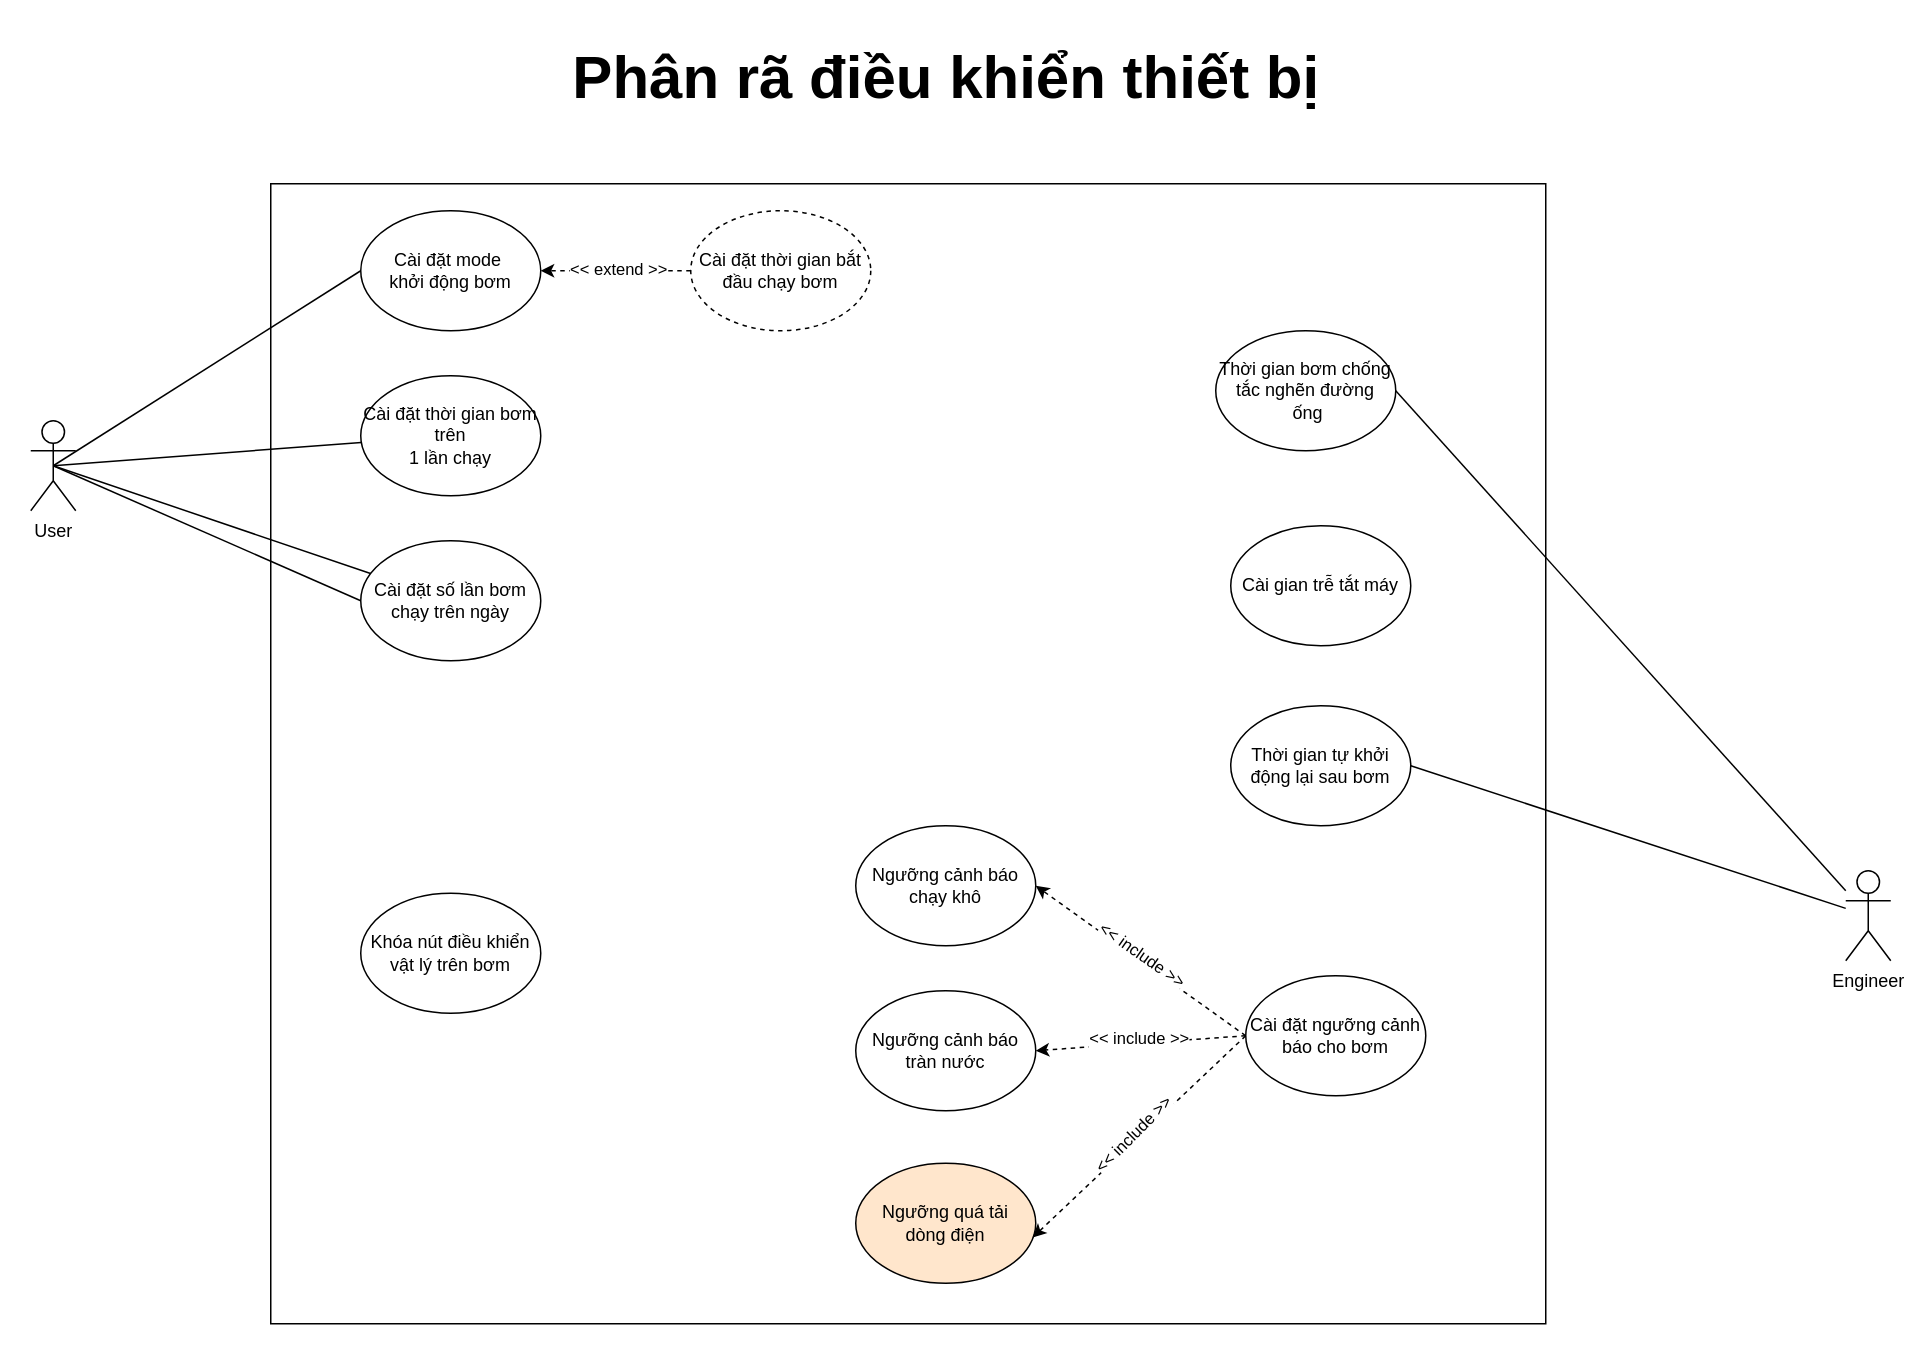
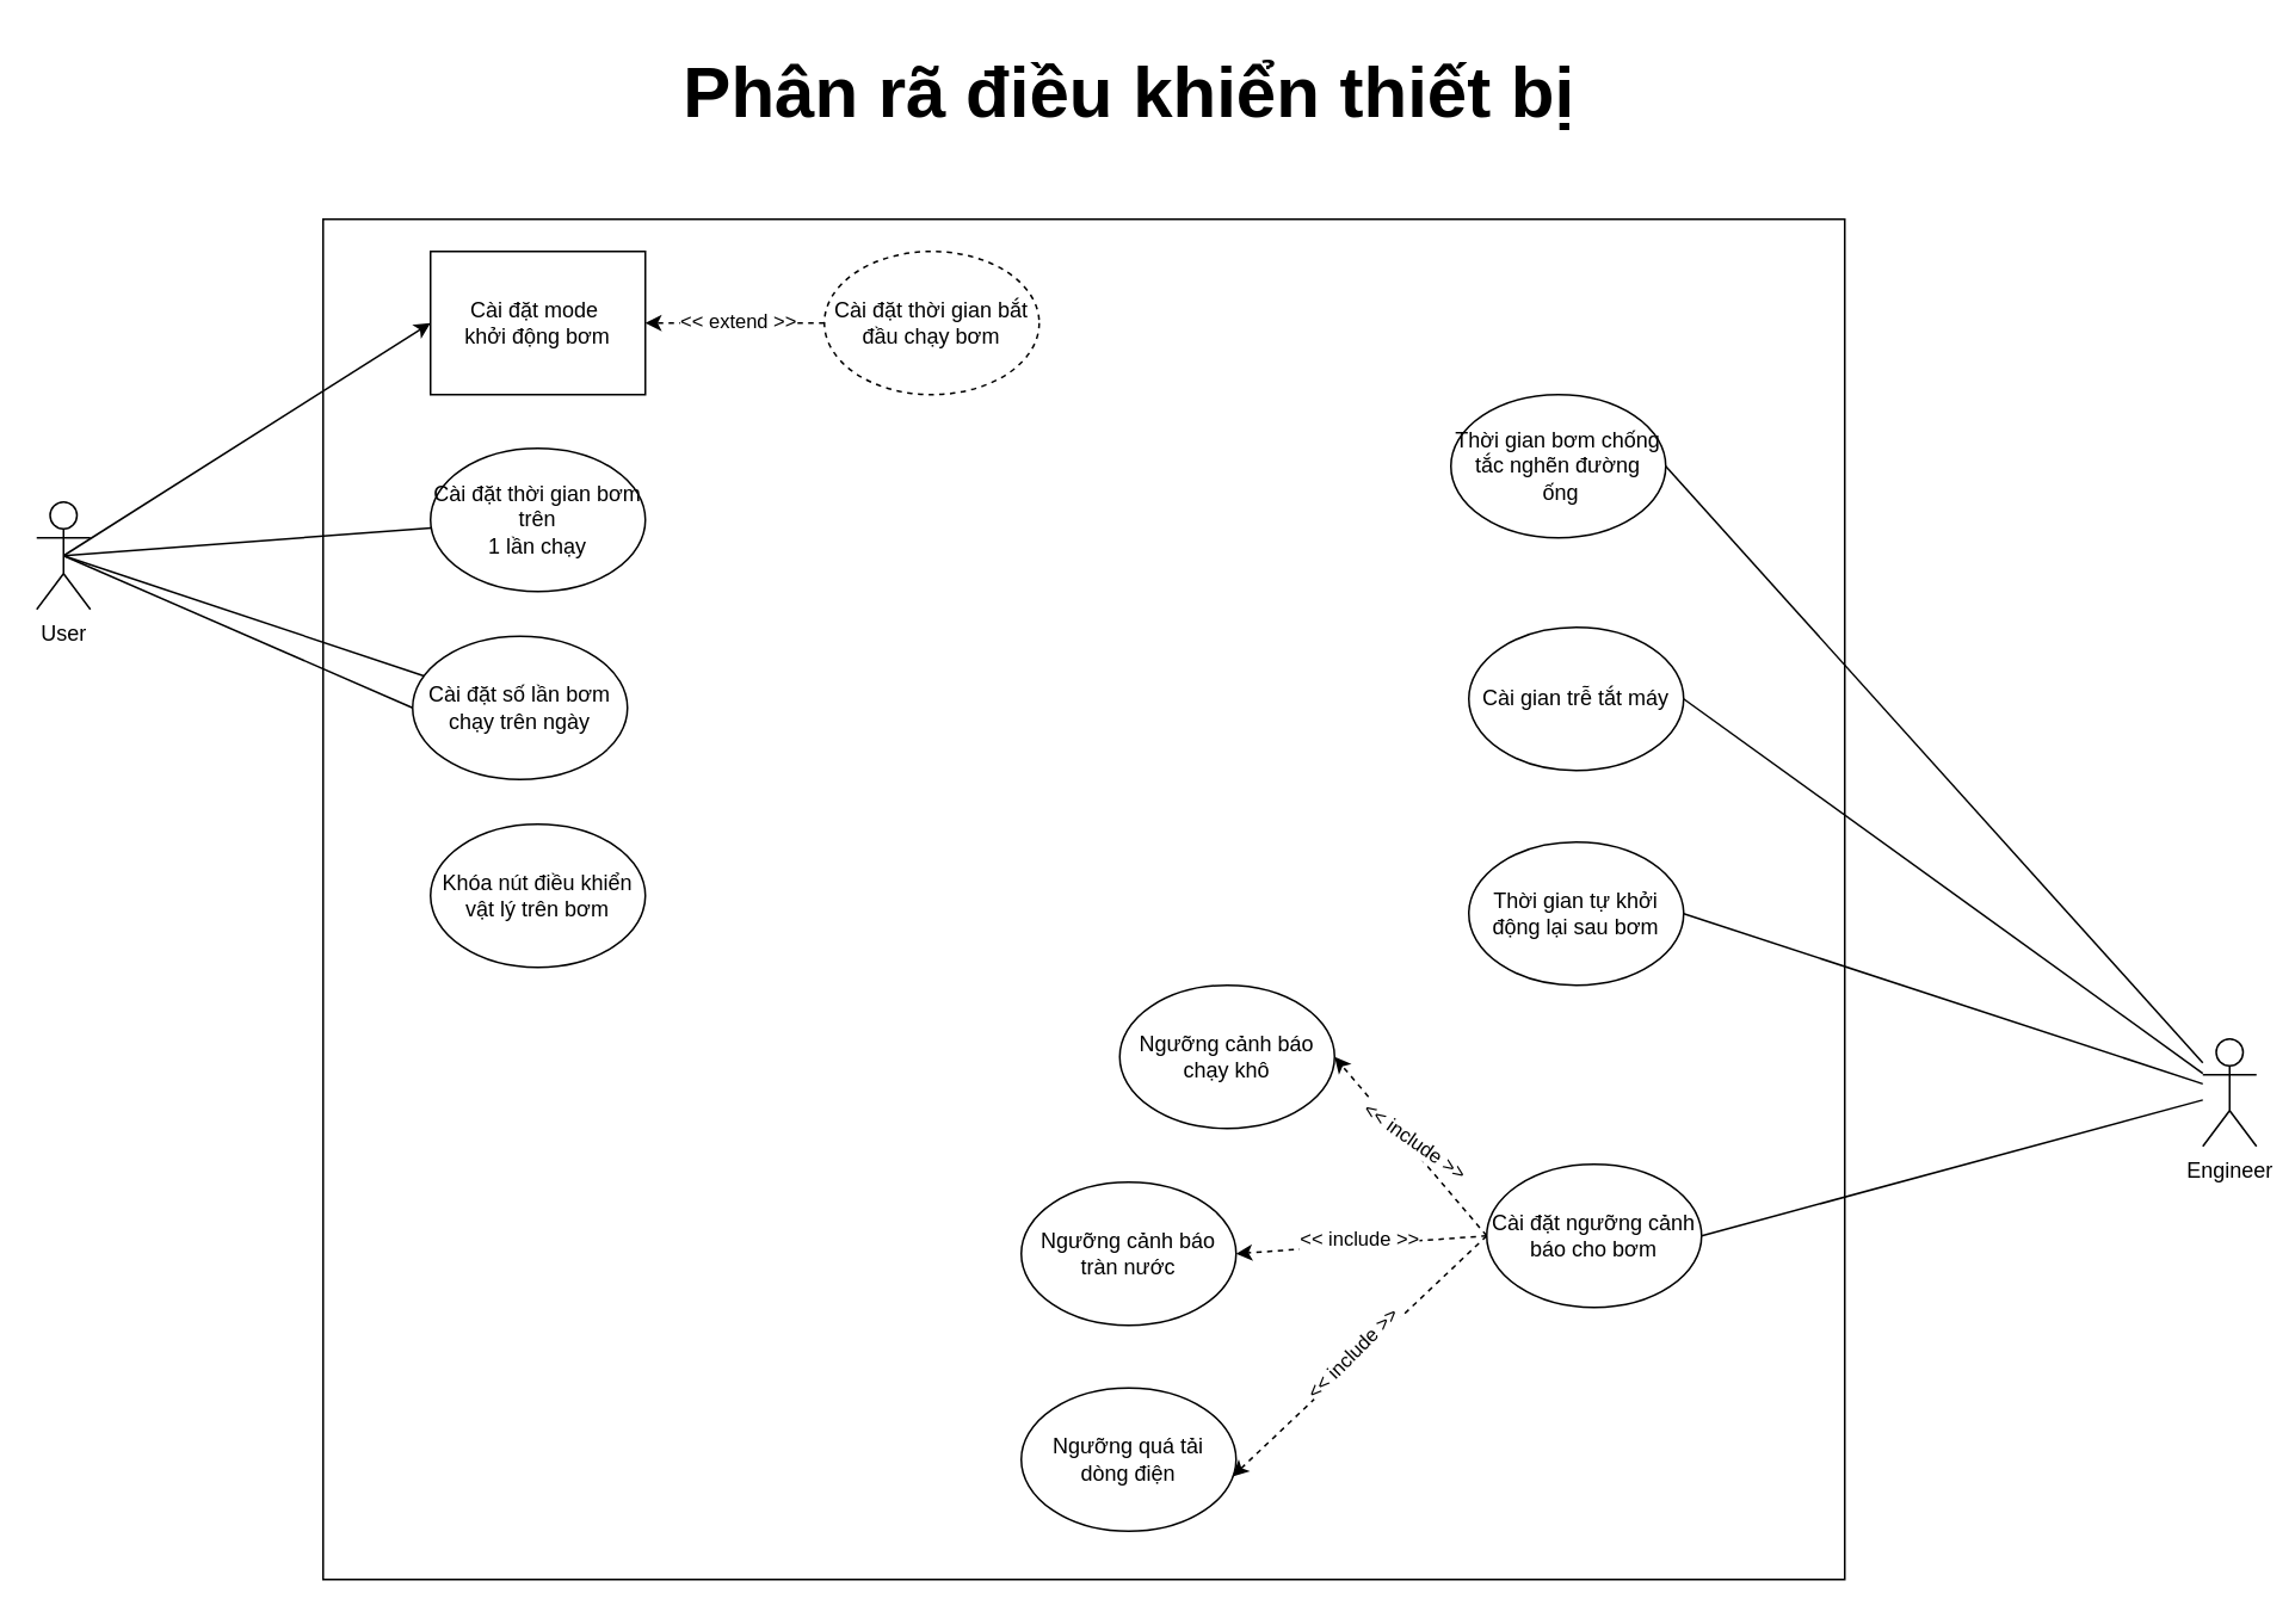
- <mxCell id="12" value="Cài đặt mode&amp;nbsp;&lt;div&gt;khởi động&lt;span style=&quot;background-color: transparent; color: light-dark(rgb(0, 0, 0), rgb(255, 255, 255));&quot;&gt;&amp;nbsp;bơm&lt;/span&gt;&lt;/div&gt;" style="ellipse;whiteSpace=wrap;html=1;" vertex="1" parent="1"><mxGeometry x="240" y="140" width="120" height="80" as="geometry" /></mxCell>
+ <mxCell id="12" value="Cài đặt mode&amp;nbsp;&lt;div&gt;khởi động&lt;span style=&quot;background-color: transparent; color: light-dark(rgb(0, 0, 0), rgb(255, 255, 255));&quot;&gt;&amp;nbsp;bơm&lt;/span&gt;&lt;/div&gt;" style="whiteSpace=wrap;html=1;rounded=0;" vertex="1" parent="1"><mxGeometry x="240" y="140" width="120" height="80" as="geometry" /></mxCell>
- <mxCell id="2" style="rounded=0;orthogonalLoop=1;jettySize=auto;html=1;entryX=0;entryY=0.5;entryDx=0;entryDy=0;exitX=0.5;exitY=0.5;exitDx=0;exitDy=0;exitPerimeter=0;endArrow=none;startFill=0;" edge="1" parent="1" source="5" target="12"><mxGeometry relative="1" as="geometry" /></mxCell>
+ <mxCell id="2" style="rounded=0;orthogonalLoop=1;jettySize=auto;html=1;entryX=0;entryY=0.5;entryDx=0;entryDy=0;exitX=0.5;exitY=0.5;exitDx=0;exitDy=0;exitPerimeter=0;endArrow=classic;startFill=0;" edge="1" parent="1" source="5" target="12"><mxGeometry relative="1" as="geometry" /></mxCell>
- <mxCell id="14" value="Cài đặt số lần bơm chạy&amp;nbsp;&lt;span style=&quot;background-color: transparent; color: light-dark(rgb(0, 0, 0), rgb(255, 255, 255));&quot;&gt;trên ngày&lt;/span&gt;" style="ellipse;whiteSpace=wrap;html=1;" vertex="1" parent="1"><mxGeometry x="240" y="360" width="120" height="80" as="geometry" /></mxCell>
+ <mxCell id="14" value="Cài đặt số lần bơm chạy&amp;nbsp;&lt;span style=&quot;background-color: transparent; color: light-dark(rgb(0, 0, 0), rgb(255, 255, 255));&quot;&gt;trên ngày&lt;/span&gt;" style="ellipse;whiteSpace=wrap;html=1;" vertex="1" parent="1"><mxGeometry x="230" y="355" width="120" height="80" as="geometry" /></mxCell>
+ <mxCell id="8" style="rounded=0;orthogonalLoop=1;jettySize=auto;html=1;entryX=1;entryY=0.5;entryDx=0;entryDy=0;endArrow=none;startFill=0;" edge="1" parent="1" source="10" target="18"><mxGeometry relative="1" as="geometry" /></mxCell>
- <mxCell id="28" value="Ngưỡng cảnh báo chạy khô" style="ellipse;whiteSpace=wrap;html=1;" vertex="1" parent="1"><mxGeometry x="570" y="550" width="120" height="80" as="geometry" /></mxCell>
+ <mxCell id="28" value="Ngưỡng cảnh báo chạy khô" style="ellipse;whiteSpace=wrap;html=1;" vertex="1" parent="1"><mxGeometry x="625" y="550" width="120" height="80" as="geometry" /></mxCell>
- <mxCell id="15" value="Khóa nút điều khiển vật lý trên bơm" style="ellipse;whiteSpace=wrap;html=1;" vertex="1" parent="1"><mxGeometry x="240" y="595" width="120" height="80" as="geometry" /></mxCell>
+ <mxCell id="15" value="Khóa nút điều khiển vật lý trên bơm" style="ellipse;whiteSpace=wrap;html=1;" vertex="1" parent="1"><mxGeometry x="240" y="460" width="120" height="80" as="geometry" /></mxCell>
+ <mxCell id="6" style="rounded=0;orthogonalLoop=1;jettySize=auto;html=1;entryX=1;entryY=0.5;entryDx=0;entryDy=0;endArrow=none;startFill=0;" edge="1" parent="1" source="10" target="27"><mxGeometry relative="1" as="geometry" /></mxCell>
- <mxCell id="20" value="Ngưỡng quá tải&lt;div&gt;dòng điện&lt;/div&gt;" style="ellipse;whiteSpace=wrap;html=1;fillColor=#ffe6cc;" vertex="1" parent="1"><mxGeometry x="570" y="775" width="120" height="80" as="geometry" /></mxCell>
+ <mxCell id="20" value="Ngưỡng quá tải&lt;div&gt;dòng điện&lt;/div&gt;" style="ellipse;whiteSpace=wrap;html=1;" vertex="1" parent="1"><mxGeometry x="570" y="775" width="120" height="80" as="geometry" /></mxCell>
